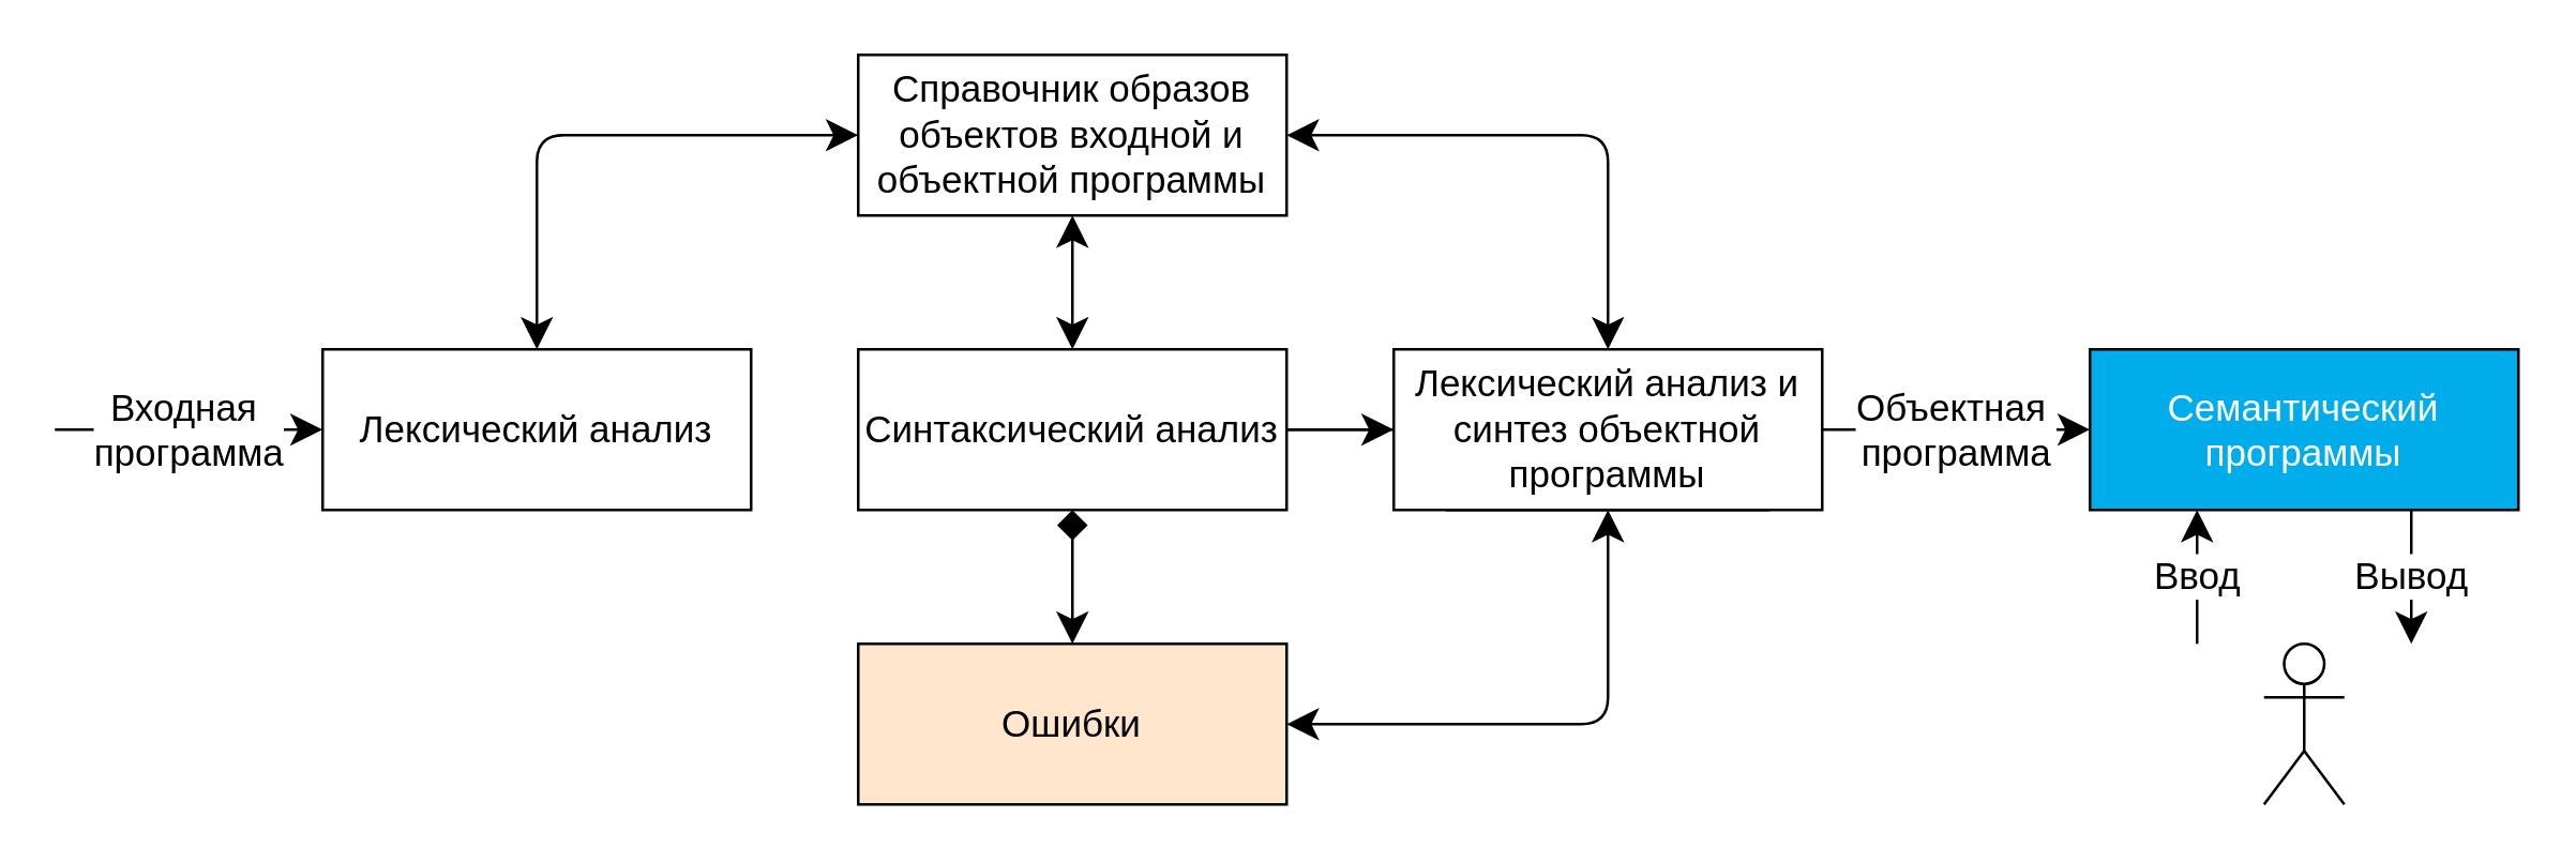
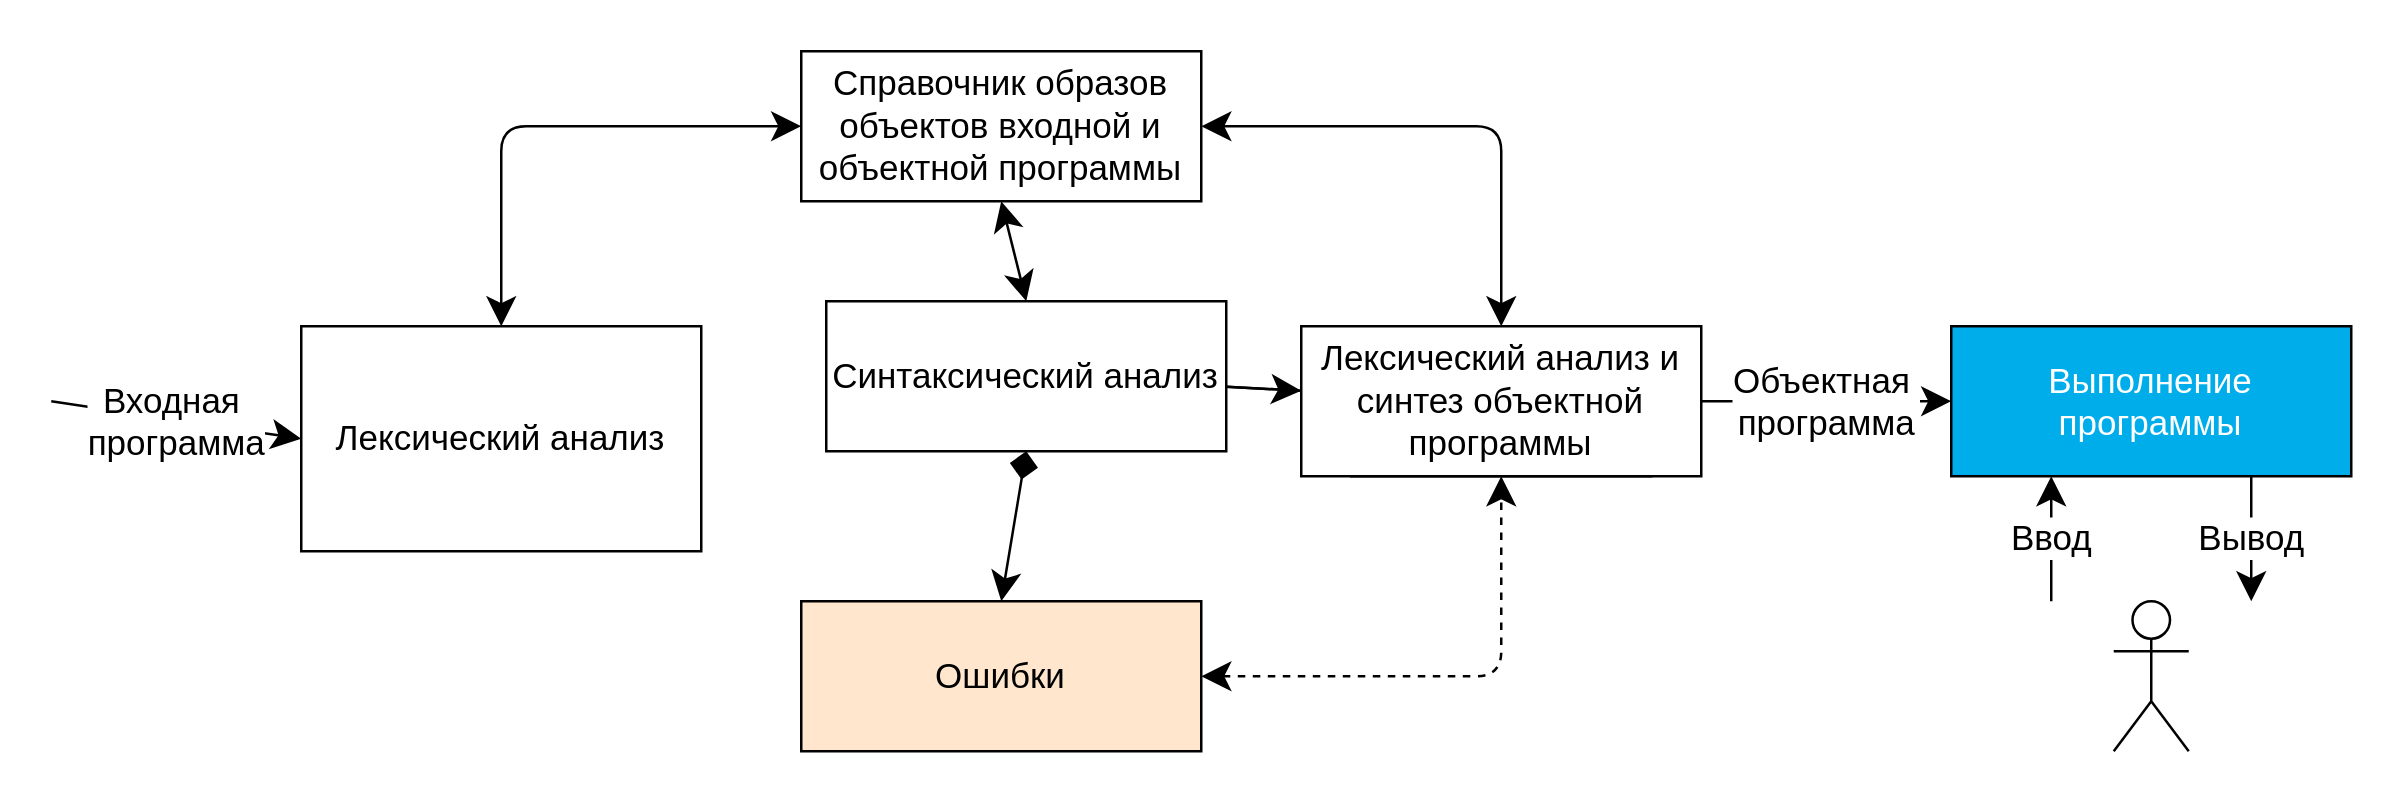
- <mxCell id="2" value="Лексический анализ" style="rounded=0;whiteSpace=wrap;html=1;fontSize=14;fillColor=default;fontColor=default;strokeColor=default;align=center;verticalAlign=middle;fontFamily=Helvetica;" parent="1" vertex="1"><mxGeometry x="120" y="130" width="160" height="60" as="geometry" /></mxCell>
+ <mxCell id="2" value="Лексический анализ" style="rounded=0;whiteSpace=wrap;html=1;fontSize=14;fillColor=default;fontColor=default;strokeColor=default;align=center;verticalAlign=middle;fontFamily=Helvetica;" parent="1" vertex="1"><mxGeometry x="120" y="130" width="160" height="90" as="geometry" /></mxCell>
- <mxCell id="5" value="Синтаксический анализ" style="whiteSpace=wrap;html=1;rounded=0;fontSize=14;fillColor=default;fontColor=default;strokeColor=default;align=center;verticalAlign=middle;fontFamily=Helvetica;" parent="1" vertex="1"><mxGeometry x="320" y="130" width="160" height="60" as="geometry" /></mxCell>
+ <mxCell id="5" value="Синтаксический анализ" style="whiteSpace=wrap;html=1;rounded=0;fontSize=14;fillColor=default;fontColor=default;strokeColor=default;align=center;verticalAlign=middle;fontFamily=Helvetica;" parent="1" vertex="1"><mxGeometry x="330" y="120" width="160" height="60" as="geometry" /></mxCell>
- <mxCell id="17" value="Семантический программы" style="whiteSpace=wrap;html=1;rounded=0;fontSize=14;strokeColor=default;align=center;verticalAlign=middle;fontFamily=Helvetica;fontColor=light-dark(#ffffff, #ededed);fillColor=#00ADEB;" vertex="1" parent="1"><mxGeometry x="780" y="130" width="160" height="60" as="geometry" /></mxCell>
+ <mxCell id="17" value="Выполнение программы" style="whiteSpace=wrap;html=1;rounded=0;fontSize=14;strokeColor=default;align=center;verticalAlign=middle;fontFamily=Helvetica;fontColor=light-dark(#ffffff, #ededed);fillColor=#00ADEB;" vertex="1" parent="1"><mxGeometry x="780" y="130" width="160" height="60" as="geometry" /></mxCell>
- <mxCell id="12" value="" style="edgeStyle=orthogonalEdgeStyle;html=1;endSize=9;exitX=1;exitY=0.5;exitDx=0;exitDy=0;startArrow=classic;startFill=1;startSize=9;entryX=0.5;entryY=1;entryDx=0;entryDy=0;" parent="1" source="8" target="9" edge="1"><mxGeometry relative="1" as="geometry"><mxPoint x="350" y="280" as="sourcePoint" /><mxPoint x="210" y="200" as="targetPoint" /></mxGeometry></mxCell>
+ <mxCell id="12" value="" style="edgeStyle=orthogonalEdgeStyle;html=1;endSize=9;exitX=1;exitY=0.5;exitDx=0;exitDy=0;startArrow=classic;startFill=1;startSize=9;entryX=0.5;entryY=1;entryDx=0;entryDy=0;dashed=1;" parent="1" source="8" target="9" edge="1"><mxGeometry relative="1" as="geometry"><mxPoint x="350" y="280" as="sourcePoint" /><mxPoint x="210" y="200" as="targetPoint" /></mxGeometry></mxCell>
